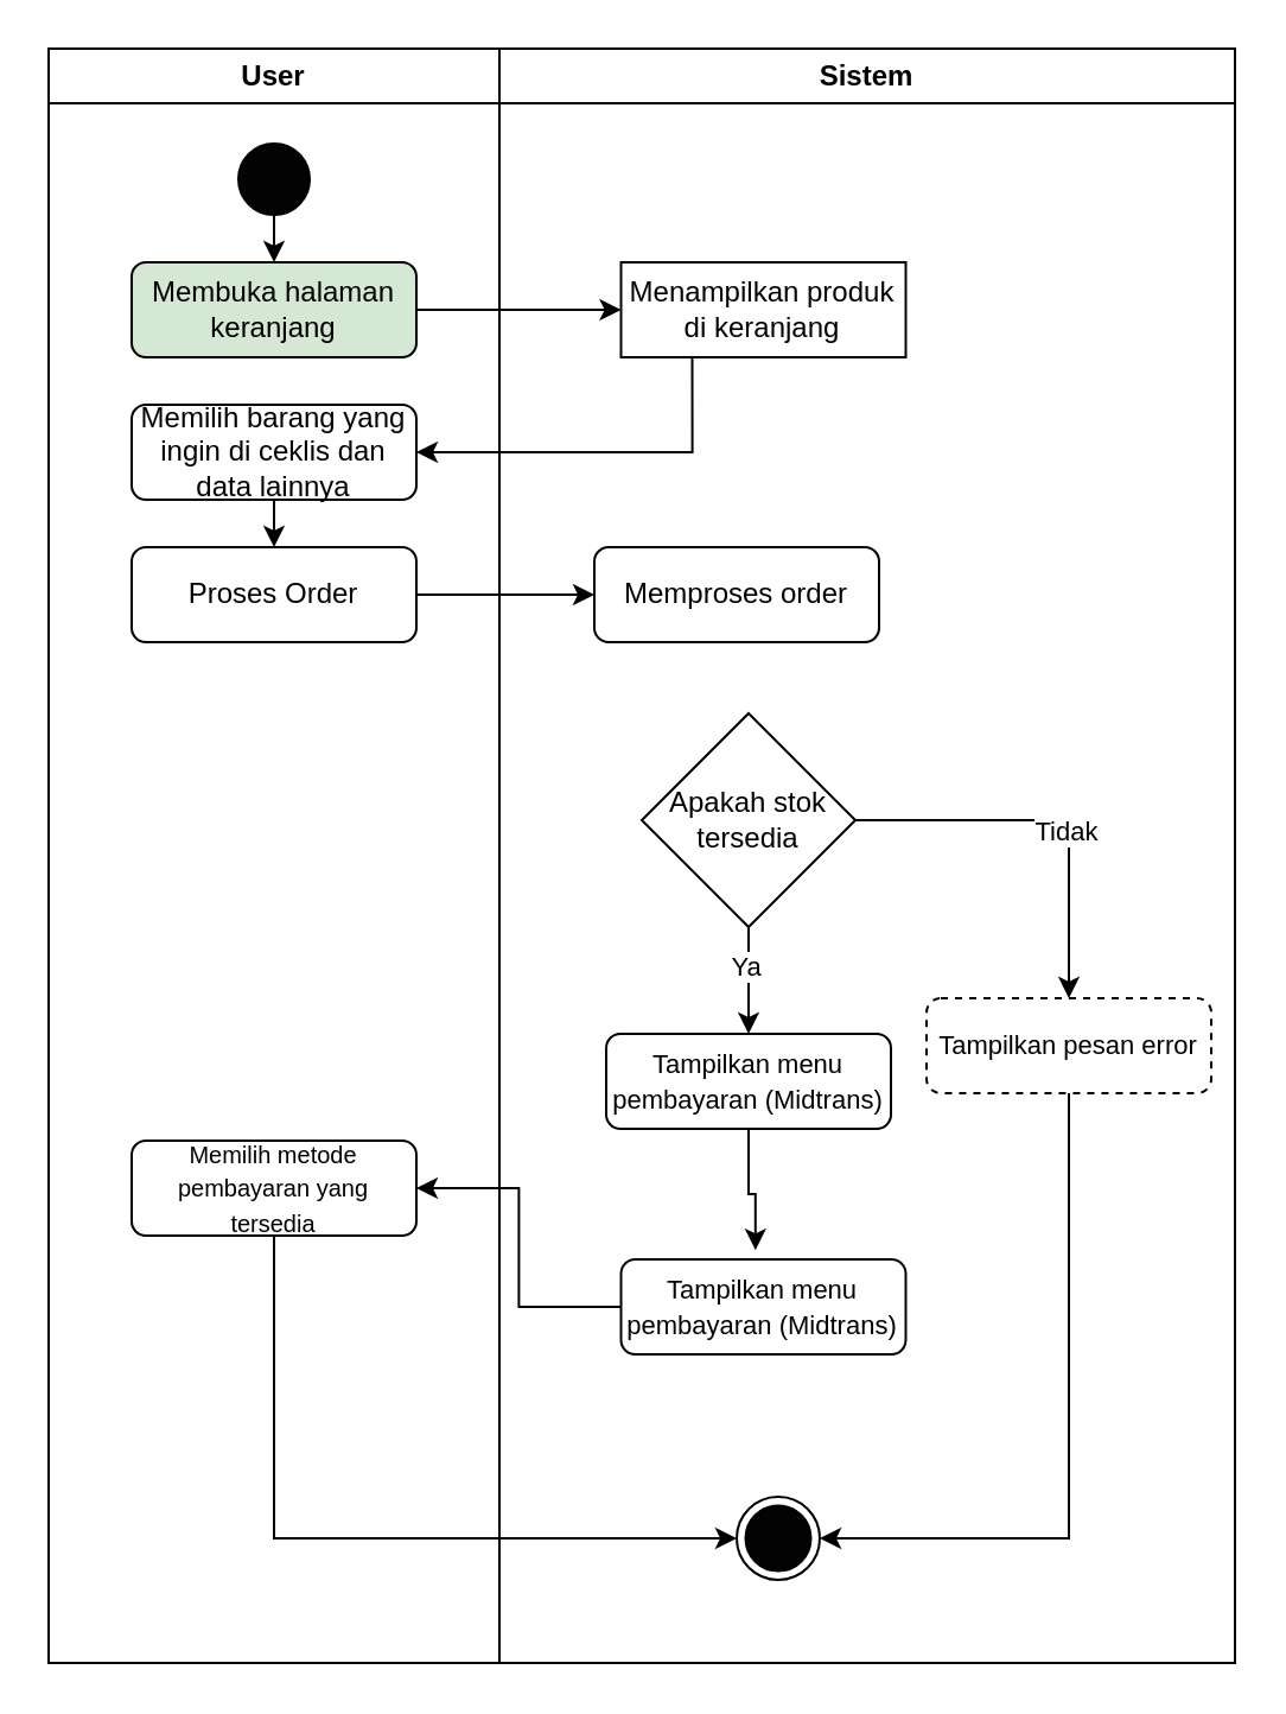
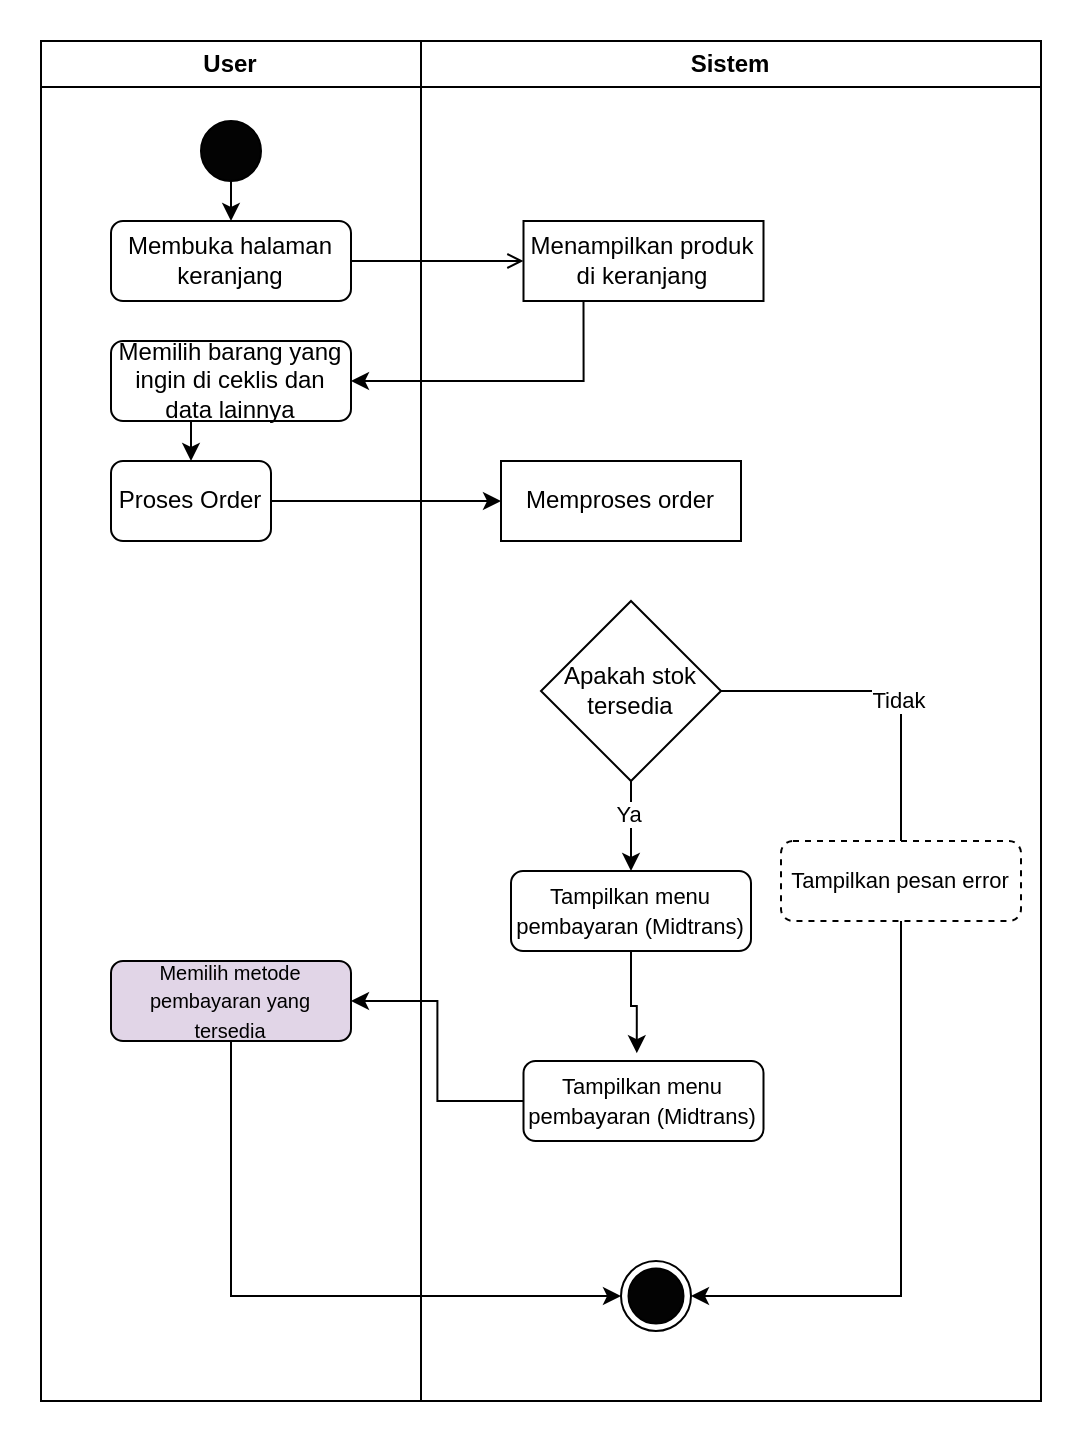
- <mxCell id="5" value="Membuka halaman keranjang" style="rounded=1;whiteSpace=wrap;html=1;fillColor=#d5e8d4;" parent="2" vertex="1"><mxGeometry x="35" y="90" width="120" height="40" as="geometry" /></mxCell>
+ <mxCell id="5" value="Membuka halaman keranjang" style="rounded=1;whiteSpace=wrap;html=1;" parent="2" vertex="1"><mxGeometry x="35" y="90" width="120" height="40" as="geometry" /></mxCell>
- <mxCell id="27" style="edgeStyle=orthogonalEdgeStyle;rounded=0;orthogonalLoop=1;jettySize=auto;html=1;exitX=1;exitY=0.5;exitDx=0;exitDy=0;entryX=0;entryY=0.5;entryDx=0;entryDy=0;" parent="1" source="5" target="11" edge="1"><mxGeometry relative="1" as="geometry" /></mxCell>
+ <mxCell id="27" style="edgeStyle=orthogonalEdgeStyle;rounded=0;orthogonalLoop=1;jettySize=auto;html=1;exitX=1;exitY=0.5;exitDx=0;exitDy=0;entryX=0;entryY=0.5;entryDx=0;entryDy=0;endArrow=open;" parent="1" source="5" target="11" edge="1"><mxGeometry relative="1" as="geometry" /></mxCell>
- <mxCell id="8" value="Proses Order" style="rounded=1;whiteSpace=wrap;html=1;" vertex="1" parent="2"><mxGeometry x="35" y="210" width="120" height="40" as="geometry" /></mxCell>
+ <mxCell id="8" value="Proses Order" style="rounded=1;whiteSpace=wrap;html=1;" vertex="1" parent="2"><mxGeometry x="35" y="210" width="80" height="40" as="geometry" /></mxCell>
- <mxCell id="16" value="Memproses order" style="rounded=1;whiteSpace=wrap;html=1;" vertex="1" parent="10"><mxGeometry x="40" y="210" width="120" height="40" as="geometry" /></mxCell>
+ <mxCell id="16" value="Memproses order" style="whiteSpace=wrap;html=1;rounded=0;" vertex="1" parent="10"><mxGeometry x="40" y="210" width="120" height="40" as="geometry" /></mxCell>
- <mxCell id="17" style="edgeStyle=orthogonalEdgeStyle;rounded=0;orthogonalLoop=1;jettySize=auto;html=1;exitX=1;exitY=0.5;exitDx=0;exitDy=0;" edge="1" parent="10" source="21" target="25"><mxGeometry relative="1" as="geometry" /></mxCell>
+ <mxCell id="17" style="edgeStyle=orthogonalEdgeStyle;rounded=0;orthogonalLoop=1;jettySize=auto;html=1;exitX=1;exitY=0.5;exitDx=0;exitDy=0;endArrow=none;" edge="1" parent="10" source="21" target="25"><mxGeometry relative="1" as="geometry" /></mxCell>
- <mxCell id="9" value="&lt;font style=&quot;font-size: 10px;&quot;&gt;Memilih metode pembayaran yang tersedia&lt;/font&gt;" style="rounded=1;whiteSpace=wrap;html=1;" vertex="1" parent="2"><mxGeometry x="35" y="460" width="120" height="40" as="geometry" /></mxCell>
+ <mxCell id="9" value="&lt;font style=&quot;font-size: 10px;&quot;&gt;Memilih metode pembayaran yang tersedia&lt;/font&gt;" style="rounded=1;whiteSpace=wrap;html=1;fillColor=#e1d5e7;" vertex="1" parent="2"><mxGeometry x="35" y="460" width="120" height="40" as="geometry" /></mxCell>
